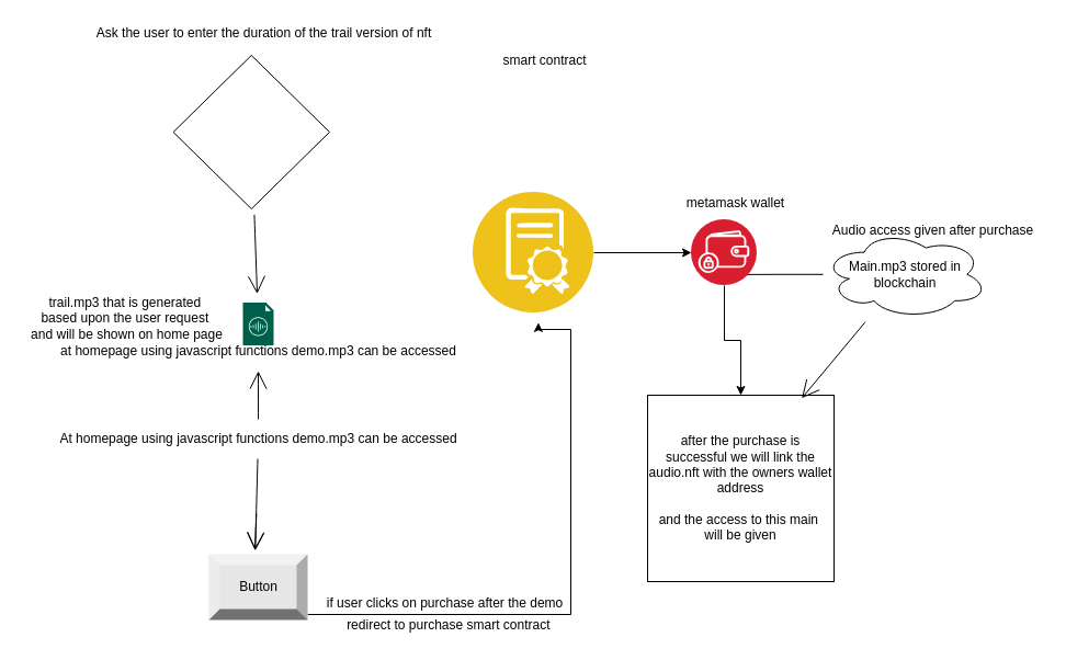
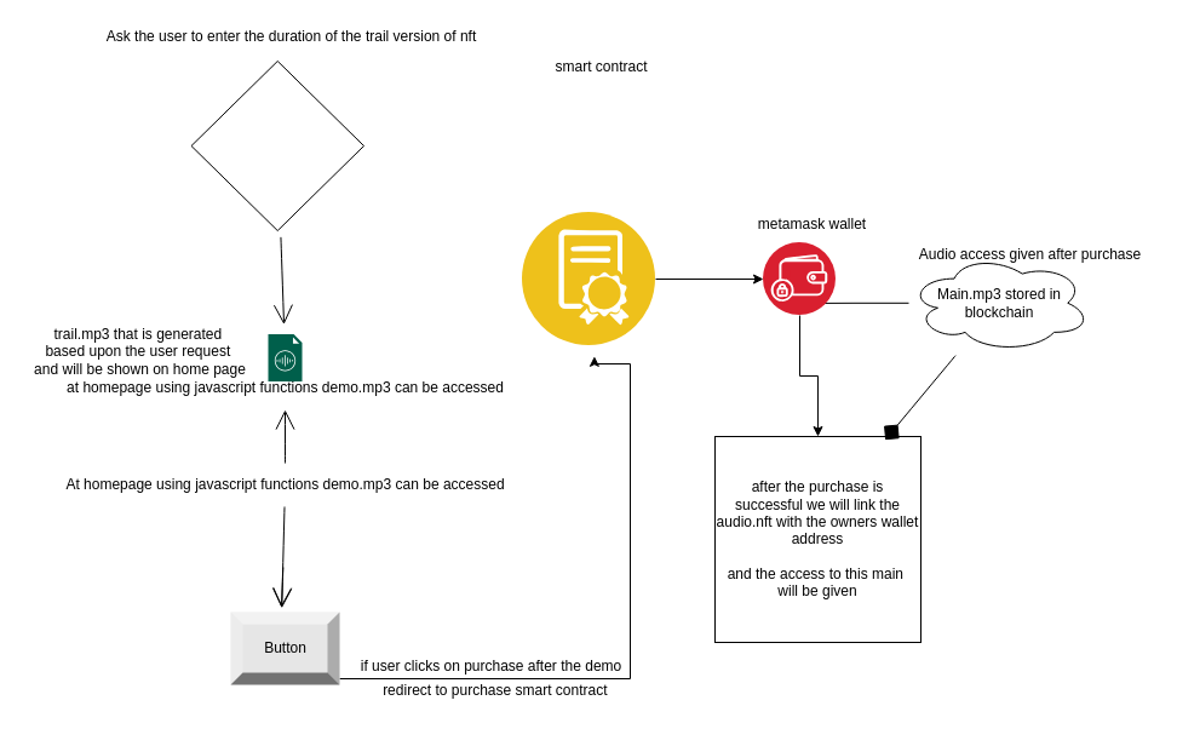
- <mxCell id="7" style="edgeStyle=none;curved=1;rounded=0;orthogonalLoop=1;jettySize=auto;html=1;entryX=0.827;entryY=0.016;entryDx=0;entryDy=0;entryPerimeter=0;endArrow=open;startSize=14;endSize=14;sourcePerimeterSpacing=8;targetPerimeterSpacing=8;" edge="1" parent="1" source="8" target="3"><mxGeometry relative="1" as="geometry" /></mxCell>
+ <mxCell id="7" style="edgeStyle=none;curved=1;rounded=0;orthogonalLoop=1;jettySize=auto;html=1;entryX=0.827;entryY=0.016;entryDx=0;entryDy=0;entryPerimeter=0;endArrow=diamond;startSize=14;endSize=14;sourcePerimeterSpacing=8;targetPerimeterSpacing=8;" edge="1" parent="1" source="8" target="3"><mxGeometry relative="1" as="geometry" /></mxCell>
